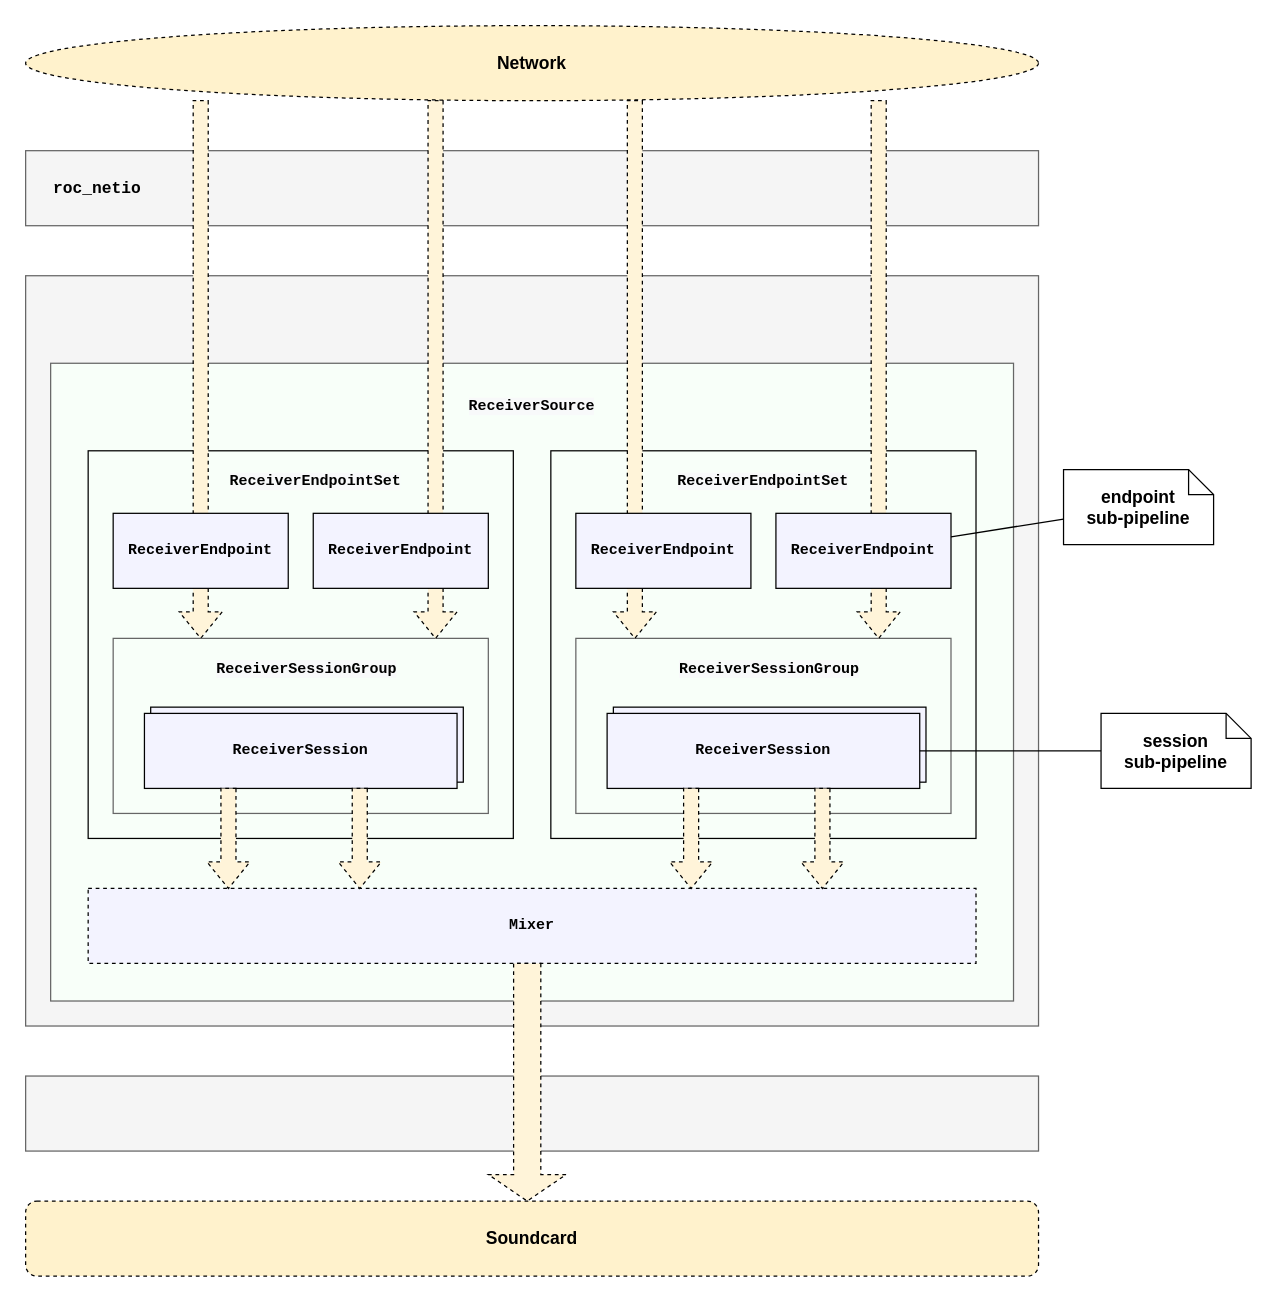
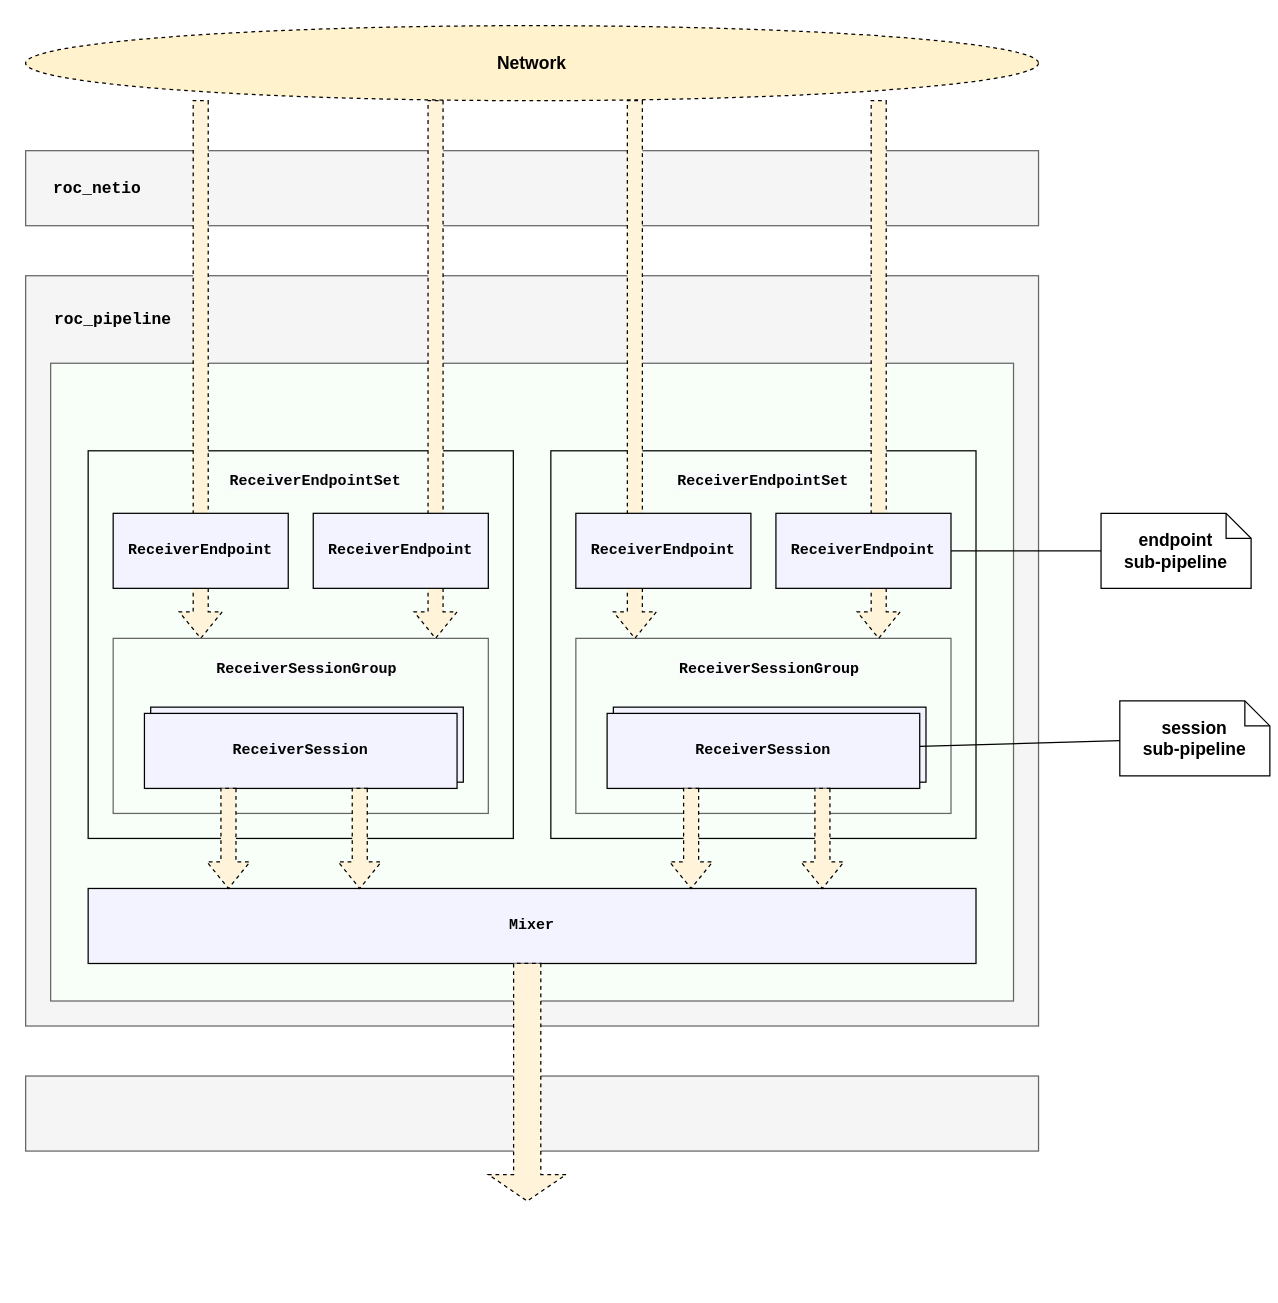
+ <mxCell id="35" value="roc_pipeline" style="text;html=1;strokeColor=none;fillColor=none;align=center;verticalAlign=middle;whiteSpace=wrap;rounded=0;fontFamily=Courier New;fontSize=13;fontStyle=1" parent="1" vertex="1"><mxGeometry x="40" y="240" width="100" height="30" as="geometry" /></mxCell>
- <mxCell id="7" value="&lt;span style=&quot;color: rgb(0, 0, 0); font-family: &amp;quot;Courier New&amp;quot;; font-size: 12px; font-style: normal; font-variant-ligatures: normal; font-variant-caps: normal; letter-spacing: normal; orphans: 2; text-align: center; text-indent: 0px; text-transform: none; widows: 2; word-spacing: 0px; -webkit-text-stroke-width: 0px; background-color: rgb(248, 249, 250); text-decoration-thickness: initial; text-decoration-style: initial; text-decoration-color: initial; float: none; display: inline !important;&quot;&gt;ReceiverSource&lt;/span&gt;" style="text;html=1;strokeColor=none;fillColor=none;align=center;verticalAlign=middle;whiteSpace=wrap;rounded=0;fontFamily=Courier New;fontStyle=1" parent="1" vertex="1"><mxGeometry x="365" y="310" width="120" height="30" as="geometry" /></mxCell>
- <mxCell id="37" value="&lt;span style=&quot;font-size: 14px;&quot;&gt;endpoint&lt;/span&gt;&lt;br style=&quot;font-size: 14px;&quot;&gt;&lt;span style=&quot;font-size: 14px;&quot;&gt;sub-pipeline&lt;/span&gt;" style="shape=note;size=20;whiteSpace=wrap;html=1;fontStyle=1" vertex="1" parent="1"><mxGeometry x="850" y="375" width="120" height="60" as="geometry" /></mxCell>
+ <mxCell id="37" value="&lt;span style=&quot;font-size: 14px;&quot;&gt;endpoint&lt;/span&gt;&lt;br style=&quot;font-size: 14px;&quot;&gt;&lt;span style=&quot;font-size: 14px;&quot;&gt;sub-pipeline&lt;/span&gt;" style="shape=note;size=20;whiteSpace=wrap;html=1;fontStyle=1" vertex="1" parent="1"><mxGeometry x="880" y="410" width="120" height="60" as="geometry" /></mxCell>
- <mxCell id="39" value="&lt;span style=&quot;font-size: 14px;&quot;&gt;session&lt;/span&gt;&lt;br style=&quot;font-size: 14px;&quot;&gt;&lt;span style=&quot;font-size: 14px;&quot;&gt;sub-pipeline&lt;/span&gt;" style="shape=note;size=20;whiteSpace=wrap;html=1;fontStyle=1" vertex="1" parent="1"><mxGeometry x="880" y="570" width="120" height="60" as="geometry" /></mxCell>
+ <mxCell id="39" value="&lt;span style=&quot;font-size: 14px;&quot;&gt;session&lt;/span&gt;&lt;br style=&quot;font-size: 14px;&quot;&gt;&lt;span style=&quot;font-size: 14px;&quot;&gt;sub-pipeline&lt;/span&gt;" style="shape=note;size=20;whiteSpace=wrap;html=1;fontStyle=1" vertex="1" parent="1"><mxGeometry x="895" y="560" width="120" height="60" as="geometry" /></mxCell>
- <mxCell id="8" value="Mixer" style="rounded=0;whiteSpace=wrap;html=1;fontFamily=Courier New;fillColor=#F3F3FF;fontStyle=1;dashed=1;" parent="1" vertex="1"><mxGeometry x="70" y="710" width="710" height="60" as="geometry" /></mxCell>
+ <mxCell id="8" value="Mixer" style="rounded=0;whiteSpace=wrap;html=1;fontFamily=Courier New;fillColor=#F3F3FF;fontStyle=1" parent="1" vertex="1"><mxGeometry x="70" y="710" width="710" height="60" as="geometry" /></mxCell>
- <mxCell id="33" value="Soundcard" style="rounded=1;whiteSpace=wrap;html=1;fontFamily=Helvetica;fontSize=14;fillColor=#fff2cc;fontStyle=1;strokeColor=#000000;dashed=1;" parent="1" vertex="1"><mxGeometry x="20" y="960" width="810" height="60" as="geometry" /></mxCell>
